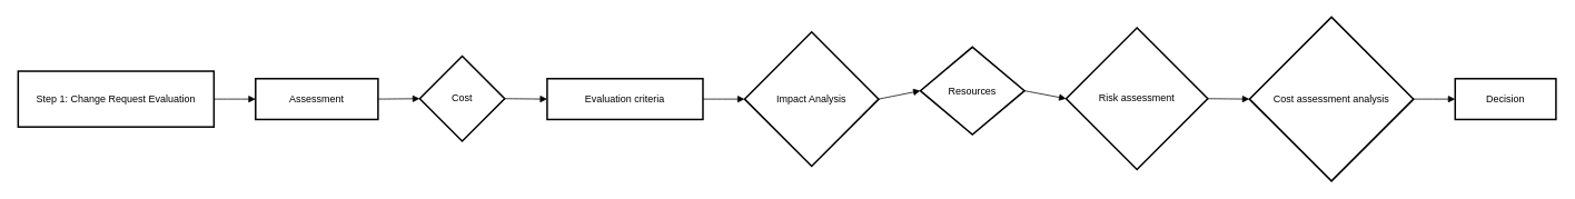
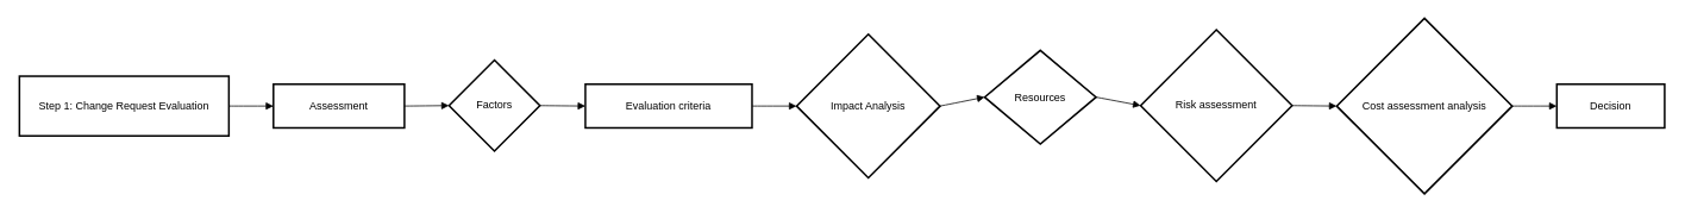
- <mxCell id="4" value="Cost" style="rhombus;strokeWidth=2;whiteSpace=wrap;" vertex="1" parent="1"><mxGeometry x="502" y="67" width="102" height="102" as="geometry" /></mxCell>
+ <mxCell id="4" value="Factors" style="rhombus;strokeWidth=2;whiteSpace=wrap;" vertex="1" parent="1"><mxGeometry x="502" y="67" width="102" height="102" as="geometry" /></mxCell>
